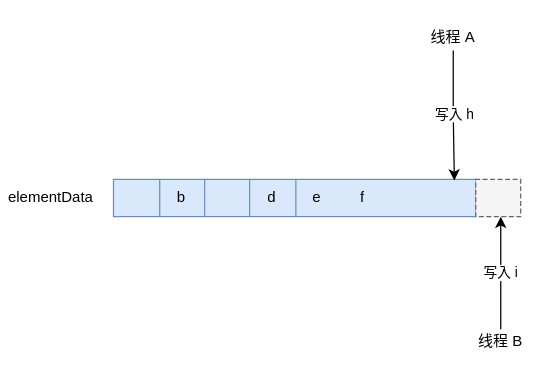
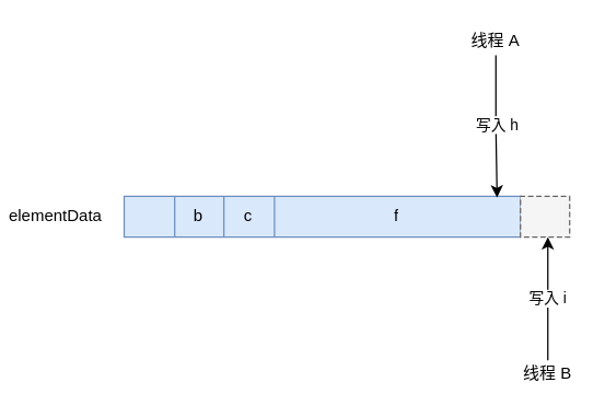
+ <mxCell id="5" value="c" style="shape=partialRectangle;html=1;whiteSpace=wrap;connectable=0;fillColor=none;top=0;left=0;bottom=0;right=0;overflow=hidden;" vertex="1" parent="3"><mxGeometry x="73" width="36" height="30" as="geometry" /></mxCell>
- <mxCell id="6" value="d" style="shape=partialRectangle;html=1;whiteSpace=wrap;connectable=0;fillColor=none;top=0;left=0;bottom=0;right=0;overflow=hidden;" vertex="1" parent="3"><mxGeometry x="109" width="36" height="30" as="geometry" /></mxCell>
- <mxCell id="7" value="e" style="shape=partialRectangle;html=1;whiteSpace=wrap;connectable=0;fillColor=none;top=0;left=0;bottom=0;right=0;overflow=hidden;" vertex="1" parent="3"><mxGeometry x="145" width="36" height="30" as="geometry" /></mxCell>
